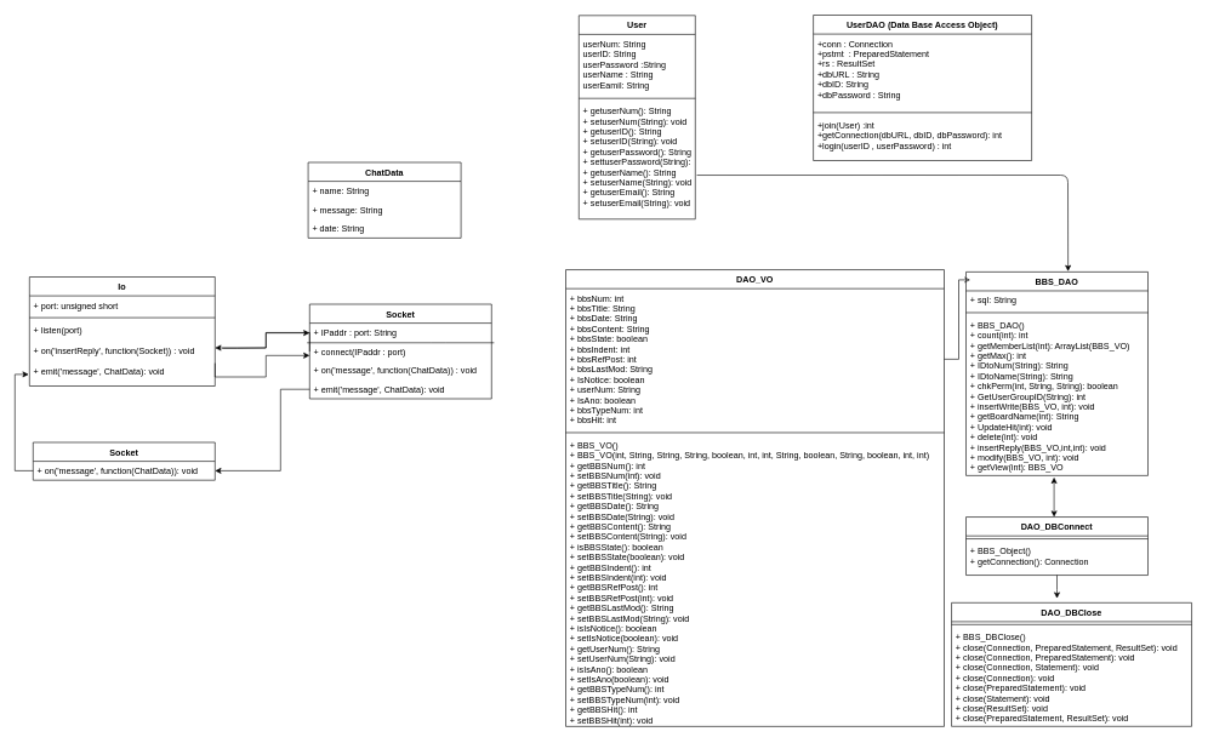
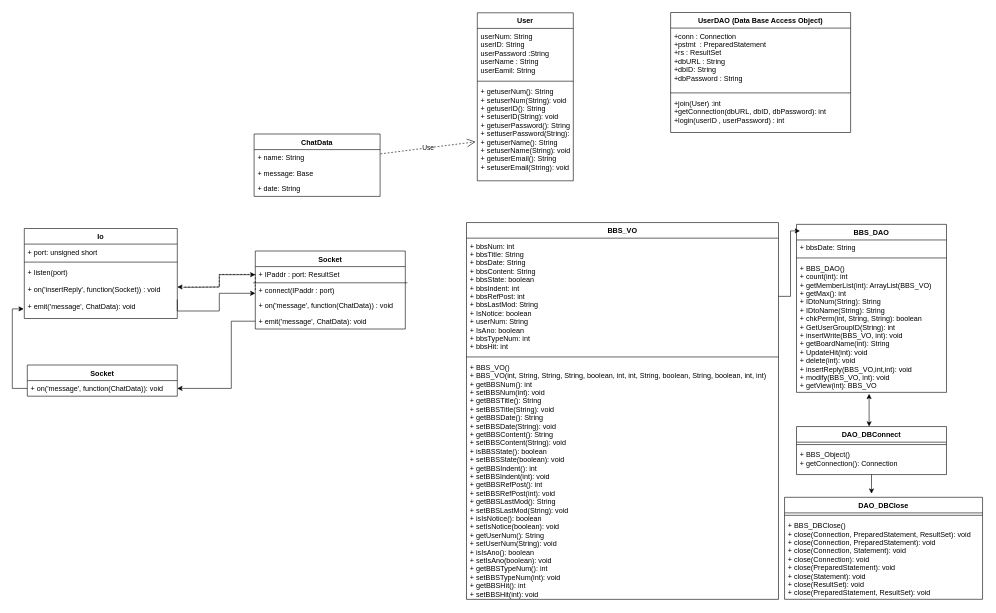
- <mxCell id="49" value="" style="endArrow=classic;html=1;fillColor=#000000;gradientColor=none;exitX=1.013;exitY=0.627;exitDx=0;exitDy=0;exitPerimeter=0;entryX=0.561;entryY=-0.003;entryDx=0;entryDy=0;entryPerimeter=0;" edge="1" parent="1" source="47" target="28"><mxGeometry width="50" height="50" relative="1" as="geometry"><mxPoint x="1019.8" y="286.5" as="sourcePoint" /><mxPoint x="1617" y="240" as="targetPoint" /><Array as="points"><mxPoint x="1467" y="240" /></Array></mxGeometry></mxCell>
+ <mxCell id="48" value="Use" style="endArrow=open;endSize=12;dashed=1;html=1;entryX=-0.019;entryY=0.599;entryDx=0;entryDy=0;entryPerimeter=0;exitX=1.003;exitY=0.273;exitDx=0;exitDy=0;exitPerimeter=0;" parent="1" target="47" edge="1" source="25"><mxGeometry width="160" relative="1" as="geometry"><mxPoint x="787" y="250" as="sourcePoint" /><mxPoint x="747" y="245" as="targetPoint" /></mxGeometry></mxCell>
- <mxCell id="26" value="+ message: String" style="text;strokeColor=none;fillColor=none;align=left;verticalAlign=top;spacingLeft=4;spacingRight=4;overflow=hidden;rotatable=0;points=[[0,0.5],[1,0.5]];portConstraint=eastwest;" vertex="1" parent="24"><mxGeometry y="52" width="210" height="26" as="geometry" /></mxCell>
+ <mxCell id="26" value="+ message: Base" style="text;strokeColor=none;fillColor=none;align=left;verticalAlign=top;spacingLeft=4;spacingRight=4;overflow=hidden;rotatable=0;points=[[0,0.5],[1,0.5]];portConstraint=eastwest;" vertex="1" parent="24"><mxGeometry y="52" width="210" height="26" as="geometry" /></mxCell>
- <mxCell id="32" value="DAO_VO" style="swimlane;fontStyle=1;align=center;verticalAlign=top;childLayout=stackLayout;horizontal=1;startSize=26;horizontalStack=0;resizeParent=1;resizeParentMax=0;resizeLast=0;collapsible=1;marginBottom=0;" vertex="1" parent="1"><mxGeometry x="777" y="370.1" width="520" height="628" as="geometry" /></mxCell>
+ <mxCell id="32" value="BBS_VO" style="swimlane;fontStyle=1;align=center;verticalAlign=top;childLayout=stackLayout;horizontal=1;startSize=26;horizontalStack=0;resizeParent=1;resizeParentMax=0;resizeLast=0;collapsible=1;marginBottom=0;" vertex="1" parent="1"><mxGeometry x="777" y="370.1" width="520" height="628" as="geometry" /></mxCell>
- <mxCell id="43" style="edgeStyle=orthogonalEdgeStyle;rounded=0;orthogonalLoop=1;jettySize=auto;html=1;entryX=0.023;entryY=0.039;entryDx=0;entryDy=0;entryPerimeter=0;endArrow=open;" edge="1" parent="1" source="33" target="28"><mxGeometry relative="1" as="geometry" /></mxCell>
+ <mxCell id="43" style="edgeStyle=orthogonalEdgeStyle;rounded=0;orthogonalLoop=1;jettySize=auto;html=1;entryX=0.023;entryY=0.039;entryDx=0;entryDy=0;entryPerimeter=0;" edge="1" parent="1" source="33" target="28"><mxGeometry relative="1" as="geometry" /></mxCell>
- <mxCell id="29" value="+ sql: String" style="text;strokeColor=none;fillColor=none;align=left;verticalAlign=top;spacingLeft=4;spacingRight=4;overflow=hidden;rotatable=0;points=[[0,0.5],[1,0.5]];portConstraint=eastwest;" vertex="1" parent="28"><mxGeometry y="26" width="250" height="26" as="geometry" /></mxCell>
+ <mxCell id="29" value="+ bbsDate: String" style="text;strokeColor=none;fillColor=none;align=left;verticalAlign=top;spacingLeft=4;spacingRight=4;overflow=hidden;rotatable=0;points=[[0,0.5],[1,0.5]];portConstraint=eastwest;" vertex="1" parent="28"><mxGeometry y="26" width="250" height="26" as="geometry" /></mxCell>
- <mxCell id="7" value="+ IPaddr : port: String" style="text;strokeColor=none;fillColor=none;align=left;verticalAlign=top;spacingLeft=4;spacingRight=4;overflow=hidden;rotatable=0;points=[[0,0.5],[1,0.5]];portConstraint=eastwest;" vertex="1" parent="6"><mxGeometry y="26" width="250" height="26" as="geometry" /></mxCell>
+ <mxCell id="7" value="+ IPaddr : port: ResultSet" style="text;strokeColor=none;fillColor=none;align=left;verticalAlign=top;spacingLeft=4;spacingRight=4;overflow=hidden;rotatable=0;points=[[0,0.5],[1,0.5]];portConstraint=eastwest;" vertex="1" parent="6"><mxGeometry y="26" width="250" height="26" as="geometry" /></mxCell>
- <mxCell id="20" style="edgeStyle=orthogonalEdgeStyle;rounded=0;orthogonalLoop=1;jettySize=auto;html=1;exitX=0;exitY=0.5;exitDx=0;exitDy=0;" edge="1" parent="1" source="9" target="19"><mxGeometry relative="1" as="geometry"><Array as="points"><mxPoint x="365" y="456.5" /><mxPoint x="365" y="477.5" /></Array></mxGeometry></mxCell>
+ <mxCell id="20" style="edgeStyle=orthogonalEdgeStyle;rounded=0;orthogonalLoop=1;jettySize=auto;html=1;exitX=0;exitY=0.5;exitDx=0;exitDy=0;dashed=1;" edge="1" parent="1" source="9" target="19"><mxGeometry relative="1" as="geometry"><Array as="points"><mxPoint x="365" y="456.5" /><mxPoint x="365" y="477.5" /></Array></mxGeometry></mxCell>
